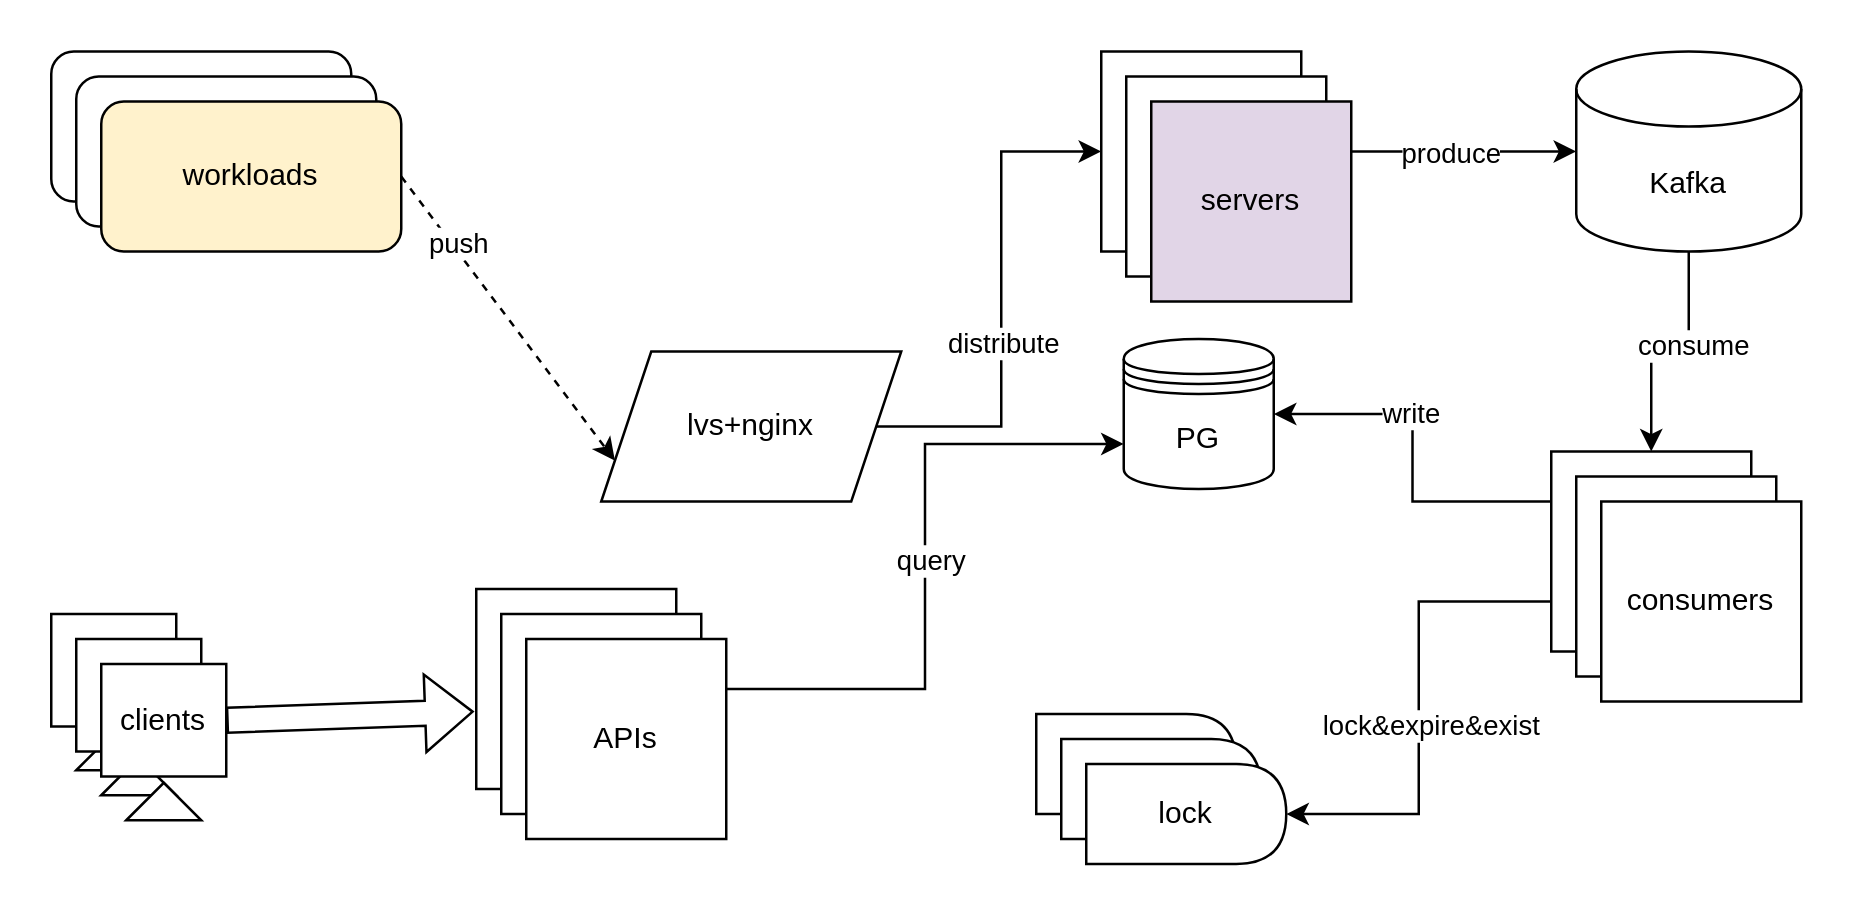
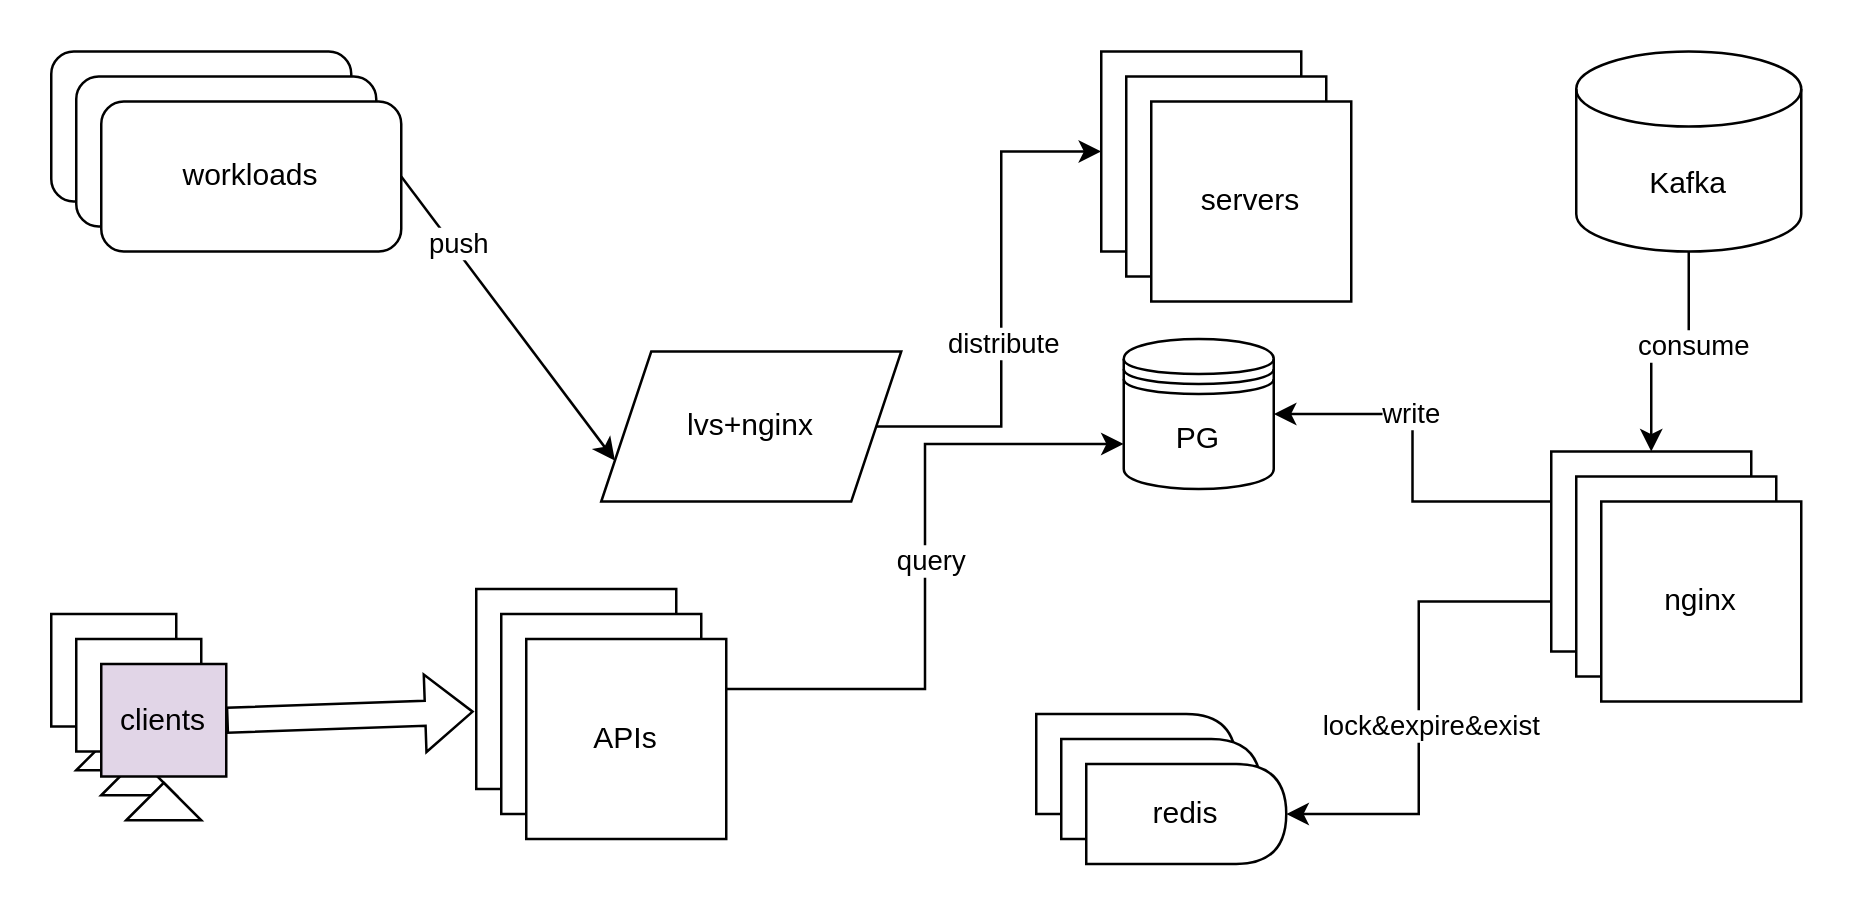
- <mxCell id="10" style="edgeStyle=orthogonalEdgeStyle;rounded=0;orthogonalLoop=1;jettySize=auto;html=1;exitX=1;exitY=0.25;exitDx=0;exitDy=0;" parent="1" source="12" target="15" edge="1"><mxGeometry relative="1" as="geometry" /></mxCell>
- <mxCell id="11" value="produce" style="edgeLabel;html=1;align=center;verticalAlign=middle;resizable=0;points=[];" parent="10" vertex="1" connectable="0"><mxGeometry x="-0.133" relative="1" as="geometry"><mxPoint as="offset" /></mxGeometry></mxCell>
- <mxCell id="4" value="workloads" style="rounded=1;whiteSpace=wrap;html=1;fillColor=#fff2cc;" parent="1" vertex="1"><mxGeometry x="40" y="40" width="120" height="60" as="geometry" /></mxCell>
+ <mxCell id="4" value="workloads" style="rounded=1;whiteSpace=wrap;html=1;" parent="1" vertex="1"><mxGeometry x="40" y="40" width="120" height="60" as="geometry" /></mxCell>
- <mxCell id="12" value="servers" style="whiteSpace=wrap;html=1;aspect=fixed;fillColor=#e1d5e7;" parent="1" vertex="1"><mxGeometry x="460" y="40" width="80" height="80" as="geometry" /></mxCell>
+ <mxCell id="12" value="servers" style="whiteSpace=wrap;html=1;aspect=fixed;" parent="1" vertex="1"><mxGeometry x="460" y="40" width="80" height="80" as="geometry" /></mxCell>
- <mxCell id="32" value="" style="endArrow=classic;html=1;rounded=0;exitX=1;exitY=0.5;exitDx=0;exitDy=0;entryX=0;entryY=0.75;entryDx=0;entryDy=0;dashed=1;" parent="1" source="4" target="7" edge="1"><mxGeometry width="50" height="50" relative="1" as="geometry"><mxPoint x="490" y="200" as="sourcePoint" /><mxPoint x="540" y="150" as="targetPoint" /></mxGeometry></mxCell>
+ <mxCell id="32" value="" style="endArrow=classic;html=1;rounded=0;exitX=1;exitY=0.5;exitDx=0;exitDy=0;entryX=0;entryY=0.75;entryDx=0;entryDy=0;" parent="1" source="4" target="7" edge="1"><mxGeometry width="50" height="50" relative="1" as="geometry"><mxPoint x="490" y="200" as="sourcePoint" /><mxPoint x="540" y="150" as="targetPoint" /></mxGeometry></mxCell>
- <mxCell id="22" value="consumers" style="whiteSpace=wrap;html=1;aspect=fixed;" parent="1" vertex="1"><mxGeometry x="640" y="200" width="80" height="80" as="geometry" /></mxCell>
+ <mxCell id="22" value="nginx" style="whiteSpace=wrap;html=1;aspect=fixed;" parent="1" vertex="1"><mxGeometry x="640" y="200" width="80" height="80" as="geometry" /></mxCell>
- <mxCell id="38" value="clients" style="rounded=0;whiteSpace=wrap;html=1;" parent="1" vertex="1"><mxGeometry x="40" y="265" width="50" height="45" as="geometry" /></mxCell>
+ <mxCell id="38" value="clients" style="rounded=0;whiteSpace=wrap;html=1;fillColor=#e1d5e7;" parent="1" vertex="1"><mxGeometry x="40" y="265" width="50" height="45" as="geometry" /></mxCell>
- <mxCell id="26" value="lock" style="shape=delay;whiteSpace=wrap;html=1;" parent="1" vertex="1"><mxGeometry x="434" y="305" width="80" height="40" as="geometry" /></mxCell>
+ <mxCell id="26" value="redis" style="shape=delay;whiteSpace=wrap;html=1;" parent="1" vertex="1"><mxGeometry x="434" y="305" width="80" height="40" as="geometry" /></mxCell>
